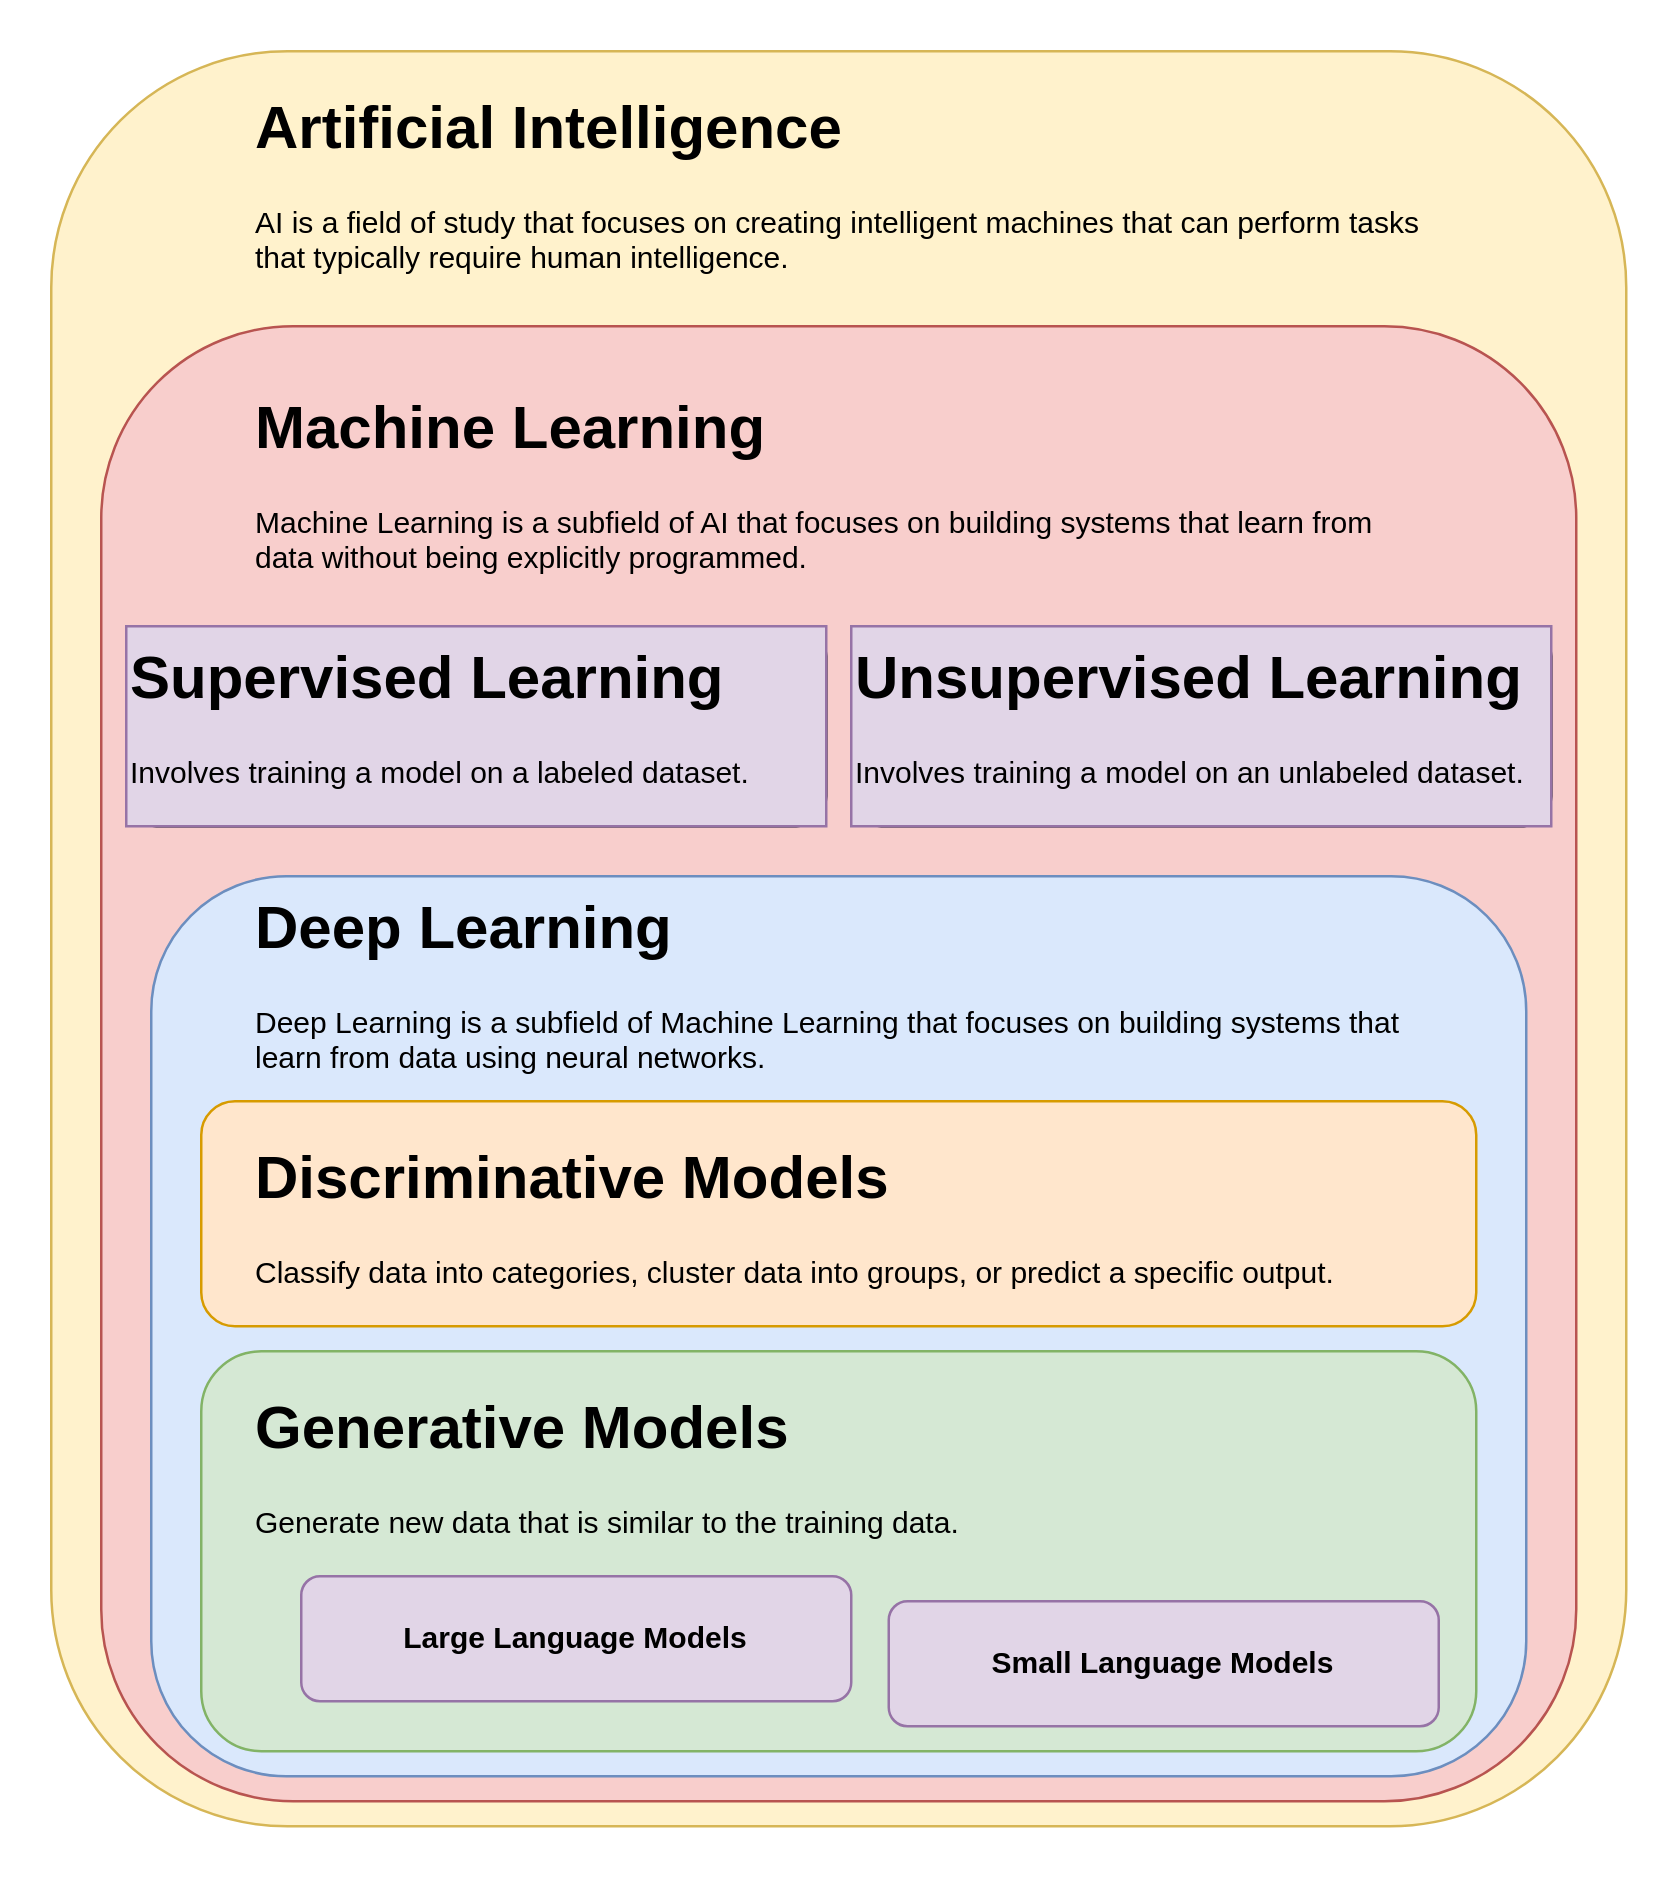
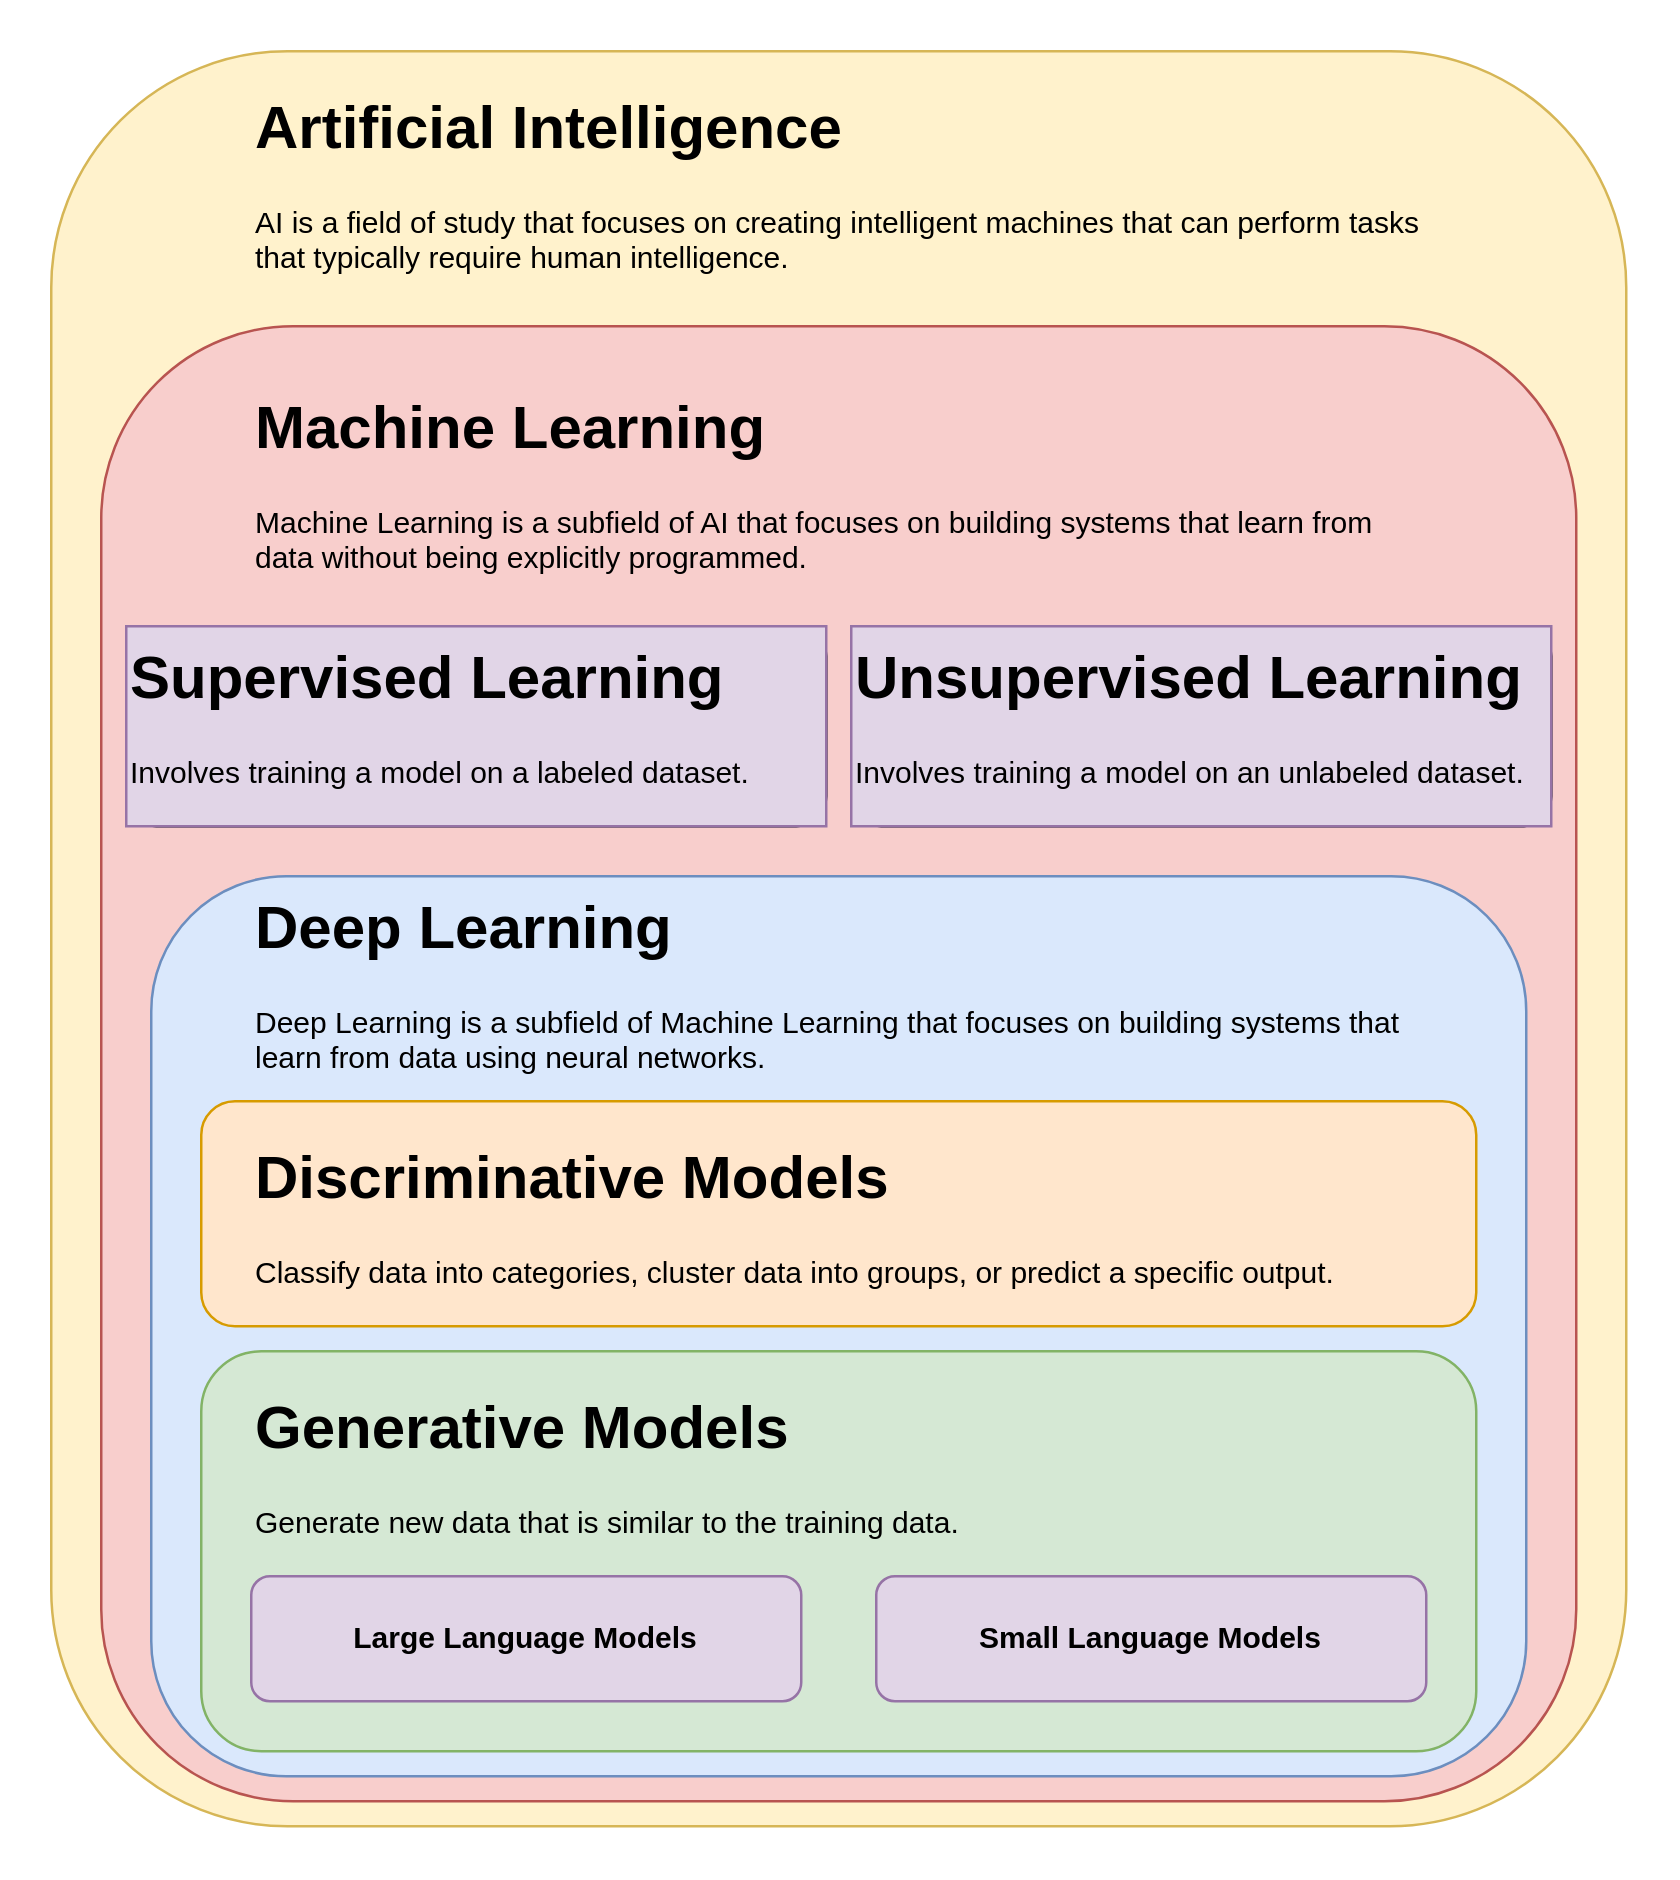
- <mxCell id="7" value="Large Language Models" style="rounded=1;whiteSpace=wrap;html=1;fontStyle=1;fillColor=#e1d5e7;strokeColor=#9673a6;" vertex="1" parent="1"><mxGeometry x="120" y="630" width="220" height="50" as="geometry" /></mxCell>
+ <mxCell id="7" value="Large Language Models" style="rounded=1;whiteSpace=wrap;html=1;fontStyle=1;fillColor=#e1d5e7;strokeColor=#9673a6;" vertex="1" parent="1"><mxGeometry x="100" y="630" width="220" height="50" as="geometry" /></mxCell>
- <mxCell id="8" value="Small Language Models" style="rounded=1;whiteSpace=wrap;html=1;fontStyle=1;fillColor=#e1d5e7;strokeColor=#9673a6;" vertex="1" parent="1"><mxGeometry x="355" y="640" width="220" height="50" as="geometry" /></mxCell>
+ <mxCell id="8" value="Small Language Models" style="rounded=1;whiteSpace=wrap;html=1;fontStyle=1;fillColor=#e1d5e7;strokeColor=#9673a6;" vertex="1" parent="1"><mxGeometry x="350" y="630" width="220" height="50" as="geometry" /></mxCell>
